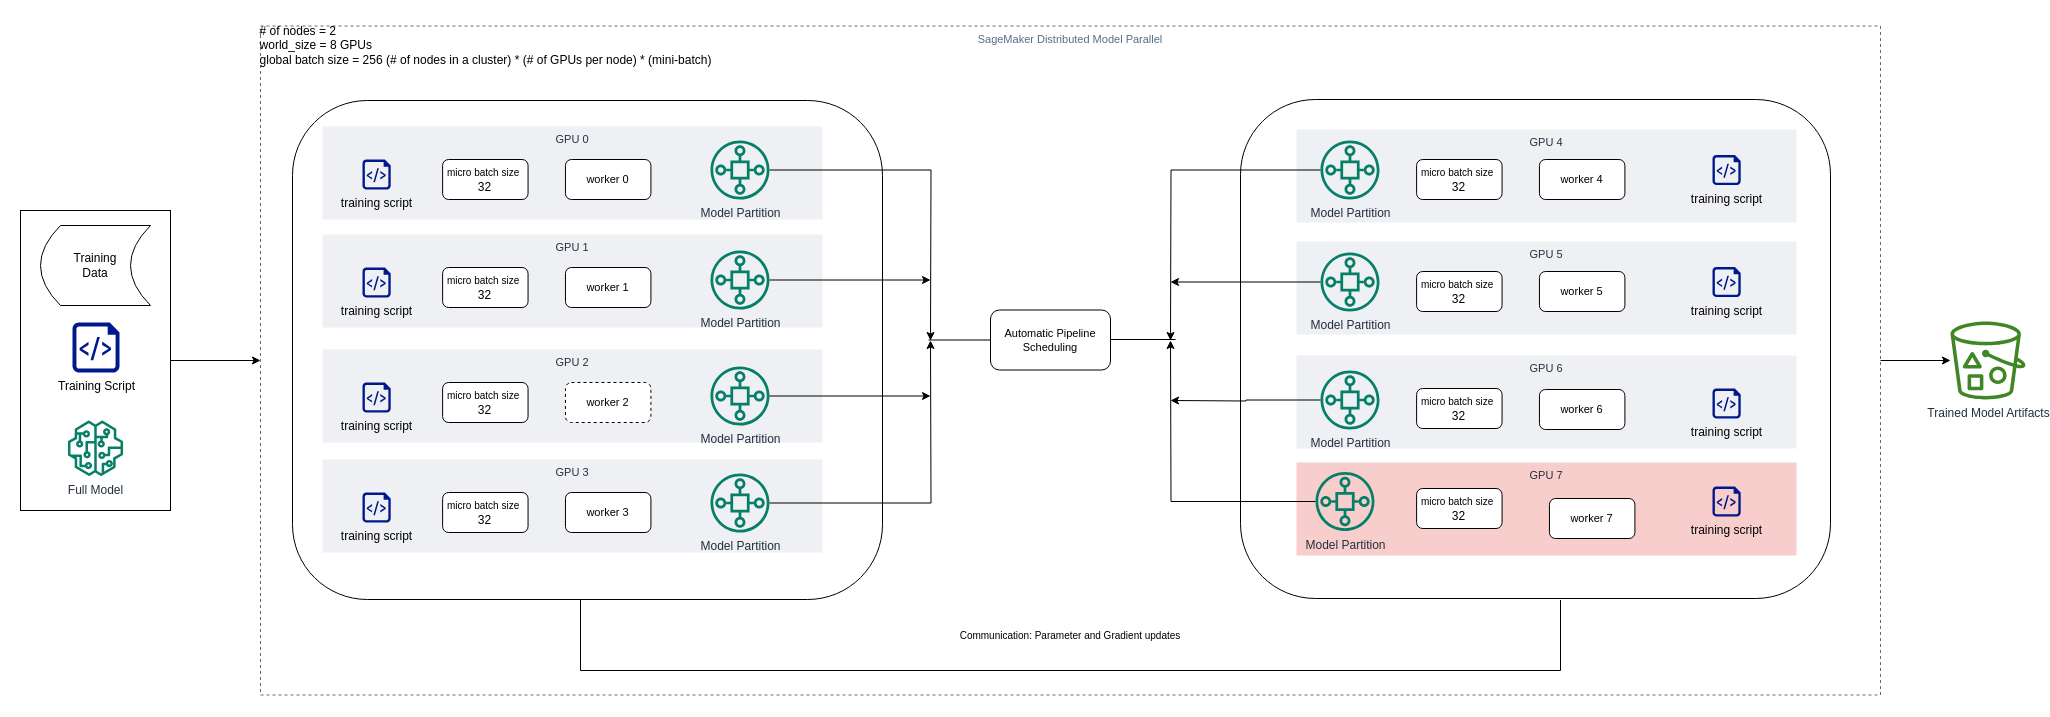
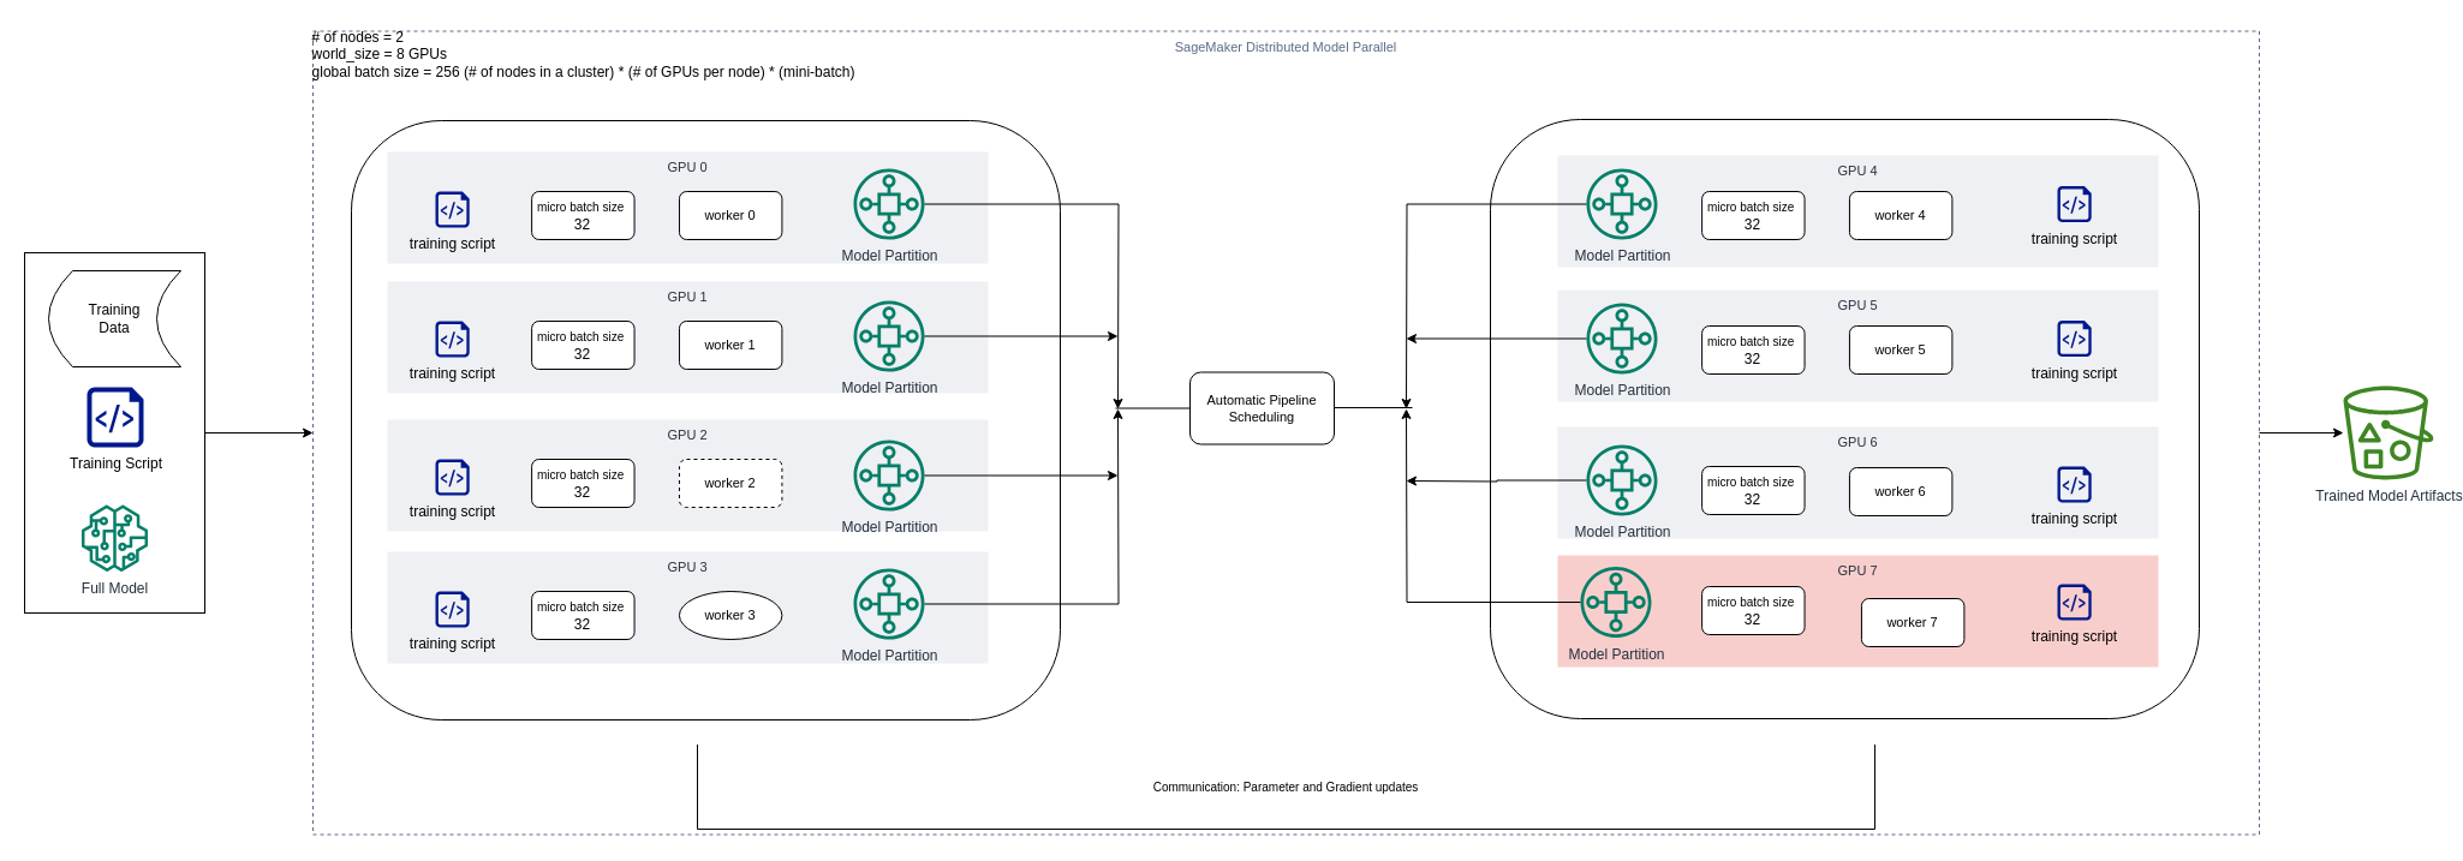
- <mxCell id="27" value="&lt;span style=&quot;font-size: 11px&quot;&gt;worker 3&lt;/span&gt;" style="rounded=1;whiteSpace=wrap;html=1;align=center;" parent="24" vertex="1"><mxGeometry x="202.955" width="85.455" height="40" as="geometry" /></mxCell>
+ <mxCell id="27" value="&lt;span style=&quot;font-size: 11px&quot;&gt;worker 3&lt;/span&gt;" style="ellipse;whiteSpace=wrap;html=1;align=center;" parent="24" vertex="1"><mxGeometry x="202.955" width="85.455" height="40" as="geometry" /></mxCell>
- <mxCell id="74" value="Communication: Parameter and Gradient updates" style="shape=partialRectangle;whiteSpace=wrap;html=1;bottom=1;right=1;left=1;top=0;fillColor=none;routingCenterX=-0.5;fontSize=10;" vertex="1" parent="1"><mxGeometry x="580" y="600" width="980" height="70" as="geometry" /></mxCell>
+ <mxCell id="74" value="Communication: Parameter and Gradient updates" style="shape=partialRectangle;whiteSpace=wrap;html=1;bottom=1;right=1;left=1;top=0;fillColor=none;routingCenterX=-0.5;fontSize=10;" vertex="1" parent="1"><mxGeometry x="580" y="620" width="980" height="70" as="geometry" /></mxCell>
